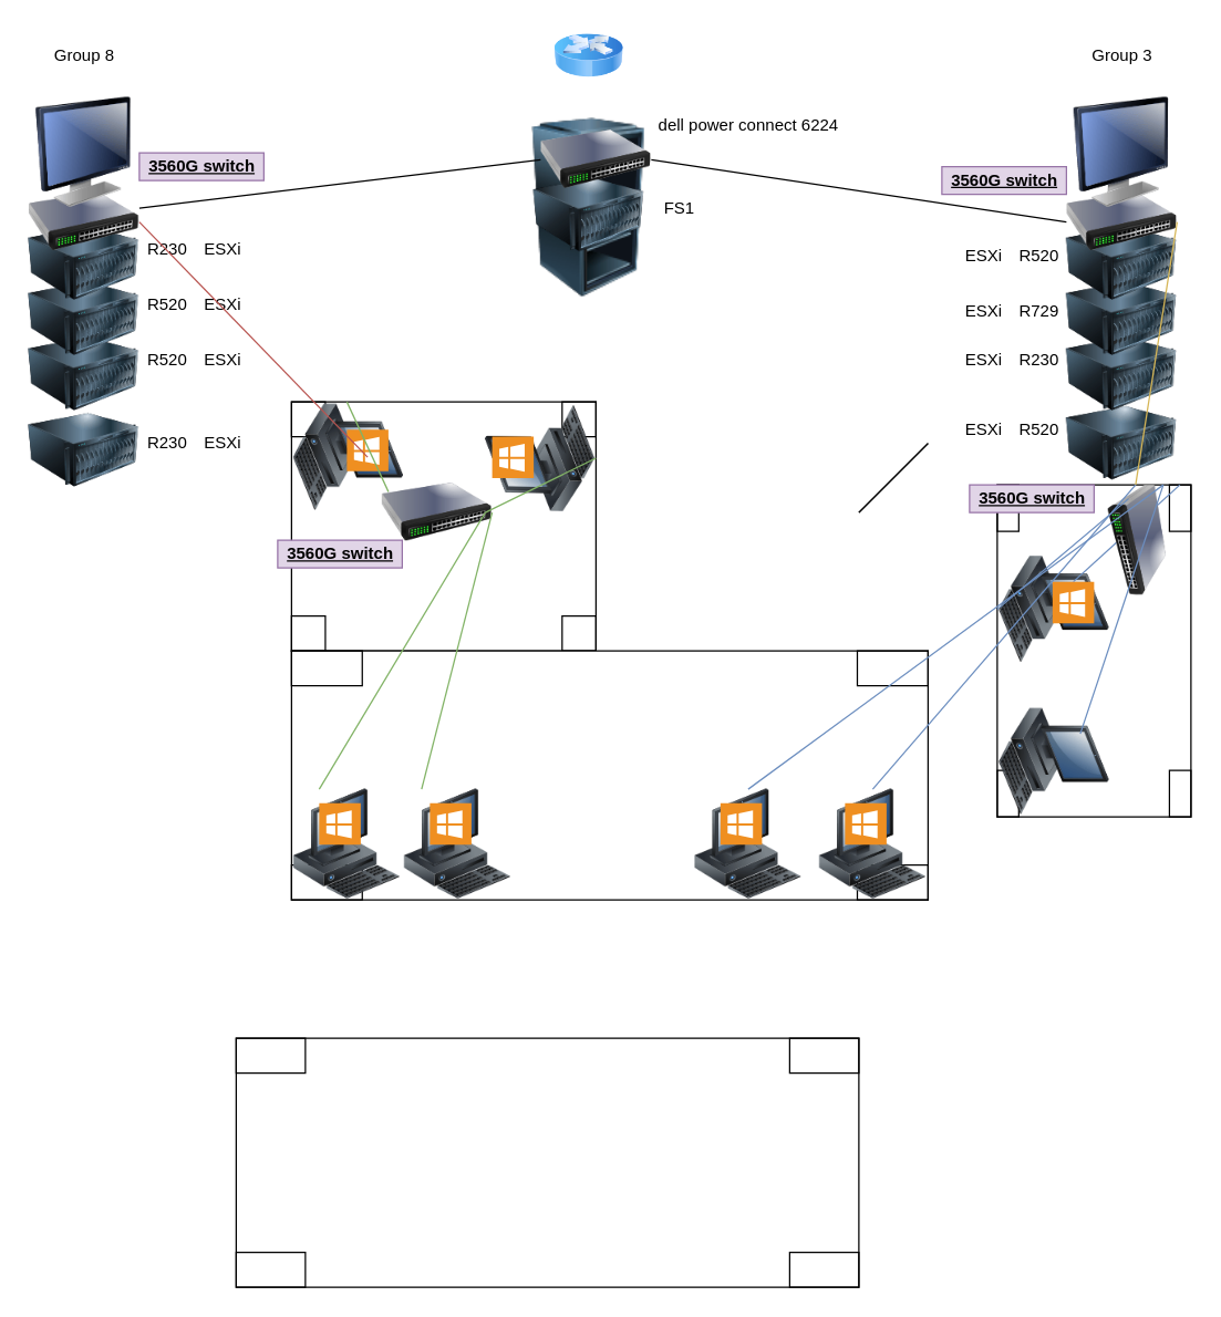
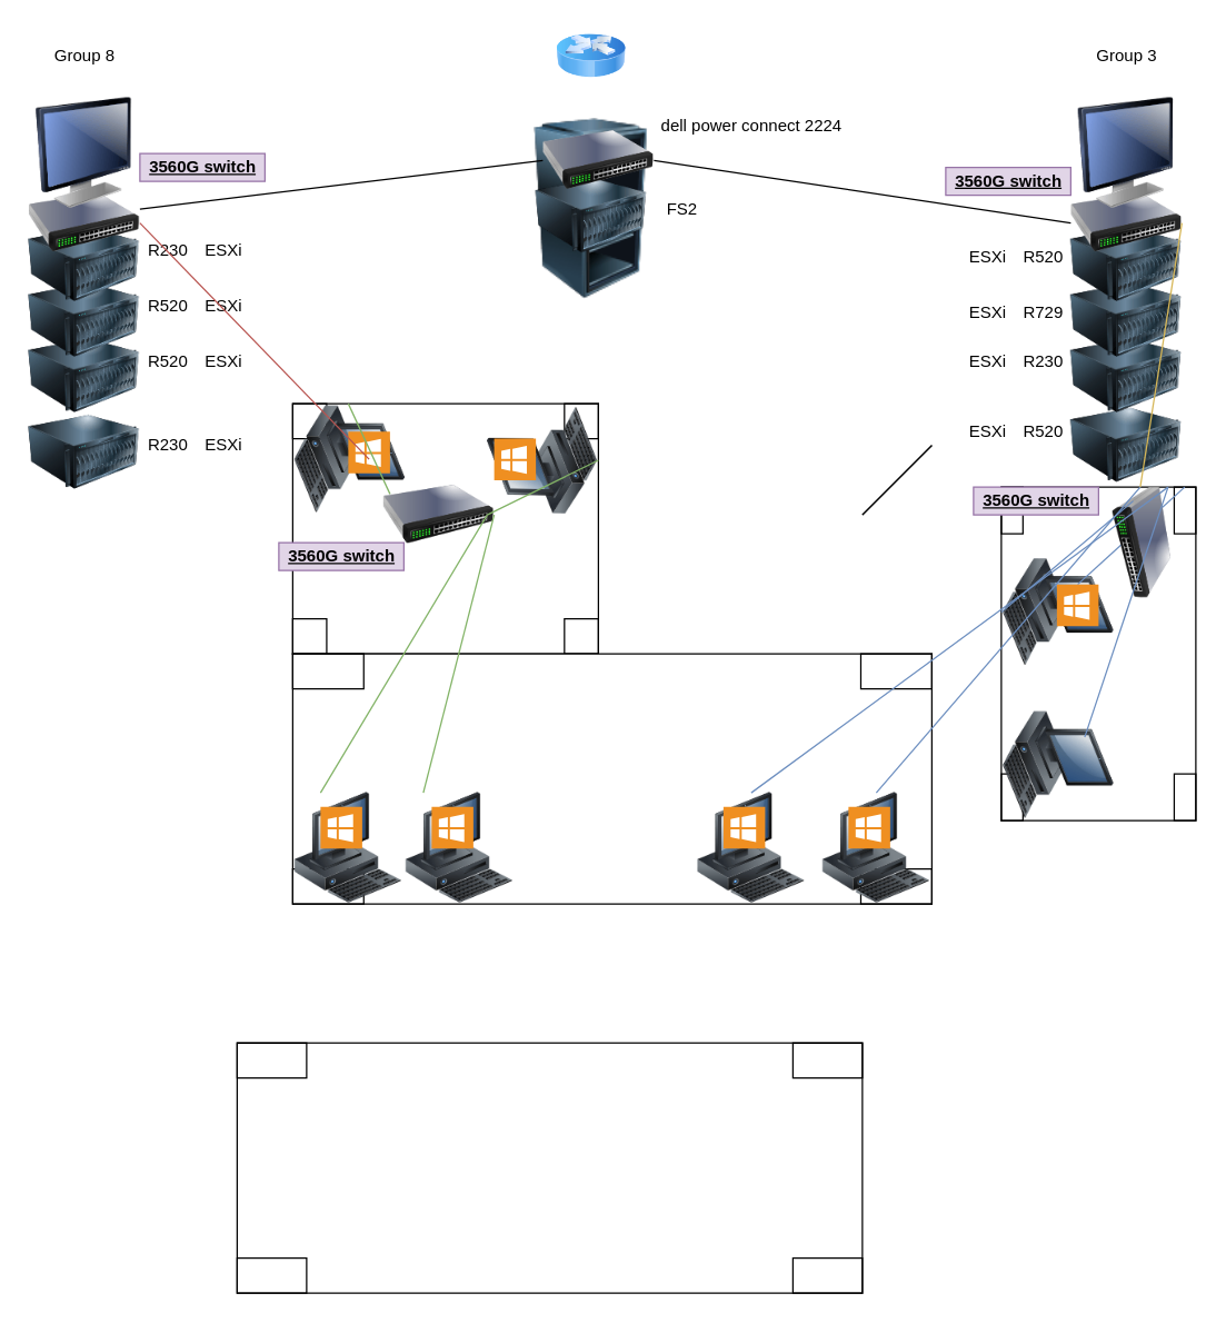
- <mxCell id="69" value="dell power connect 6224" style="text;html=1;align=center;verticalAlign=middle;resizable=0;points=[];autosize=1;strokeColor=none;fillColor=none;" vertex="1" parent="1"><mxGeometry x="465" y="80" width="150" height="20" as="geometry" /></mxCell>
+ <mxCell id="69" value="dell power connect 2224" style="text;html=1;align=center;verticalAlign=middle;resizable=0;points=[];autosize=1;strokeColor=none;fillColor=none;" vertex="1" parent="1"><mxGeometry x="465" y="80" width="150" height="20" as="geometry" /></mxCell>
- <mxCell id="78" value="FS1" style="text;html=1;align=center;verticalAlign=middle;resizable=0;points=[];autosize=1;strokeColor=none;fillColor=none;" vertex="1" parent="1"><mxGeometry x="470" y="140" width="40" height="20" as="geometry" /></mxCell>
+ <mxCell id="78" value="FS2" style="text;html=1;align=center;verticalAlign=middle;resizable=0;points=[];autosize=1;strokeColor=none;fillColor=none;" vertex="1" parent="1"><mxGeometry x="470" y="140" width="40" height="20" as="geometry" /></mxCell>
